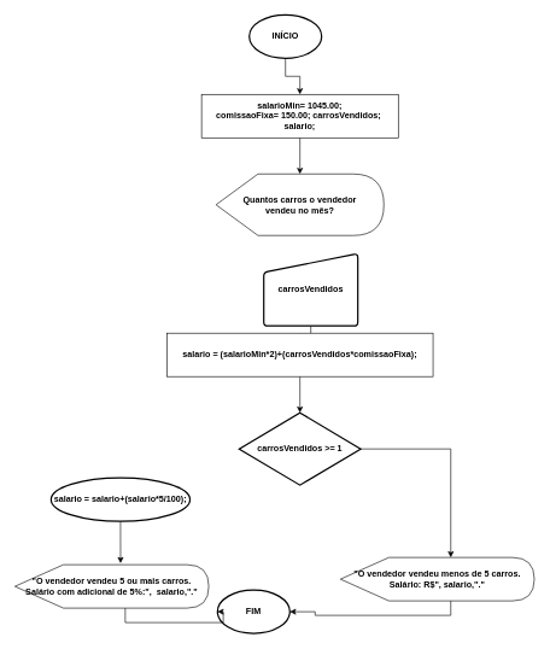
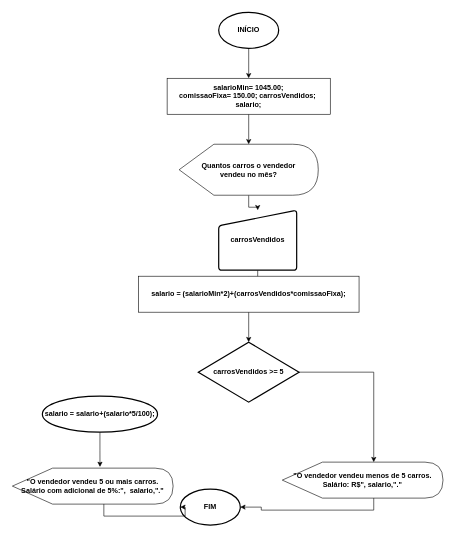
- <mxCell id="3" value="INÍCIO" style="strokeWidth=2;html=1;shape=mxgraph.flowchart.start_1;whiteSpace=wrap;fontStyle=1" vertex="1" parent="1"><mxGeometry x="344" y="20" width="100" height="60" as="geometry" /></mxCell>
+ <mxCell id="3" value="INÍCIO" style="strokeWidth=2;html=1;shape=mxgraph.flowchart.start_1;whiteSpace=wrap;fontStyle=1" vertex="1" parent="1"><mxGeometry x="364" y="20" width="100" height="60" as="geometry" /></mxCell>
+ <mxCell id="6" value="" style="edgeStyle=orthogonalEdgeStyle;rounded=0;orthogonalLoop=1;jettySize=auto;html=1;" edge="1" parent="1" source="7" target="9"><mxGeometry relative="1" as="geometry" /></mxCell>
- <mxCell id="15" value="carrosVendidos &amp;gt;= 1" style="strokeWidth=2;html=1;shape=mxgraph.flowchart.decision;whiteSpace=wrap;align=center;fontStyle=1" vertex="1" parent="1"><mxGeometry x="330" y="570" width="168" height="100" as="geometry" /></mxCell>
+ <mxCell id="15" value="carrosVendidos &amp;gt;= 5" style="strokeWidth=2;html=1;shape=mxgraph.flowchart.decision;whiteSpace=wrap;align=center;fontStyle=1" vertex="1" parent="1"><mxGeometry x="330" y="570" width="168" height="100" as="geometry" /></mxCell>
